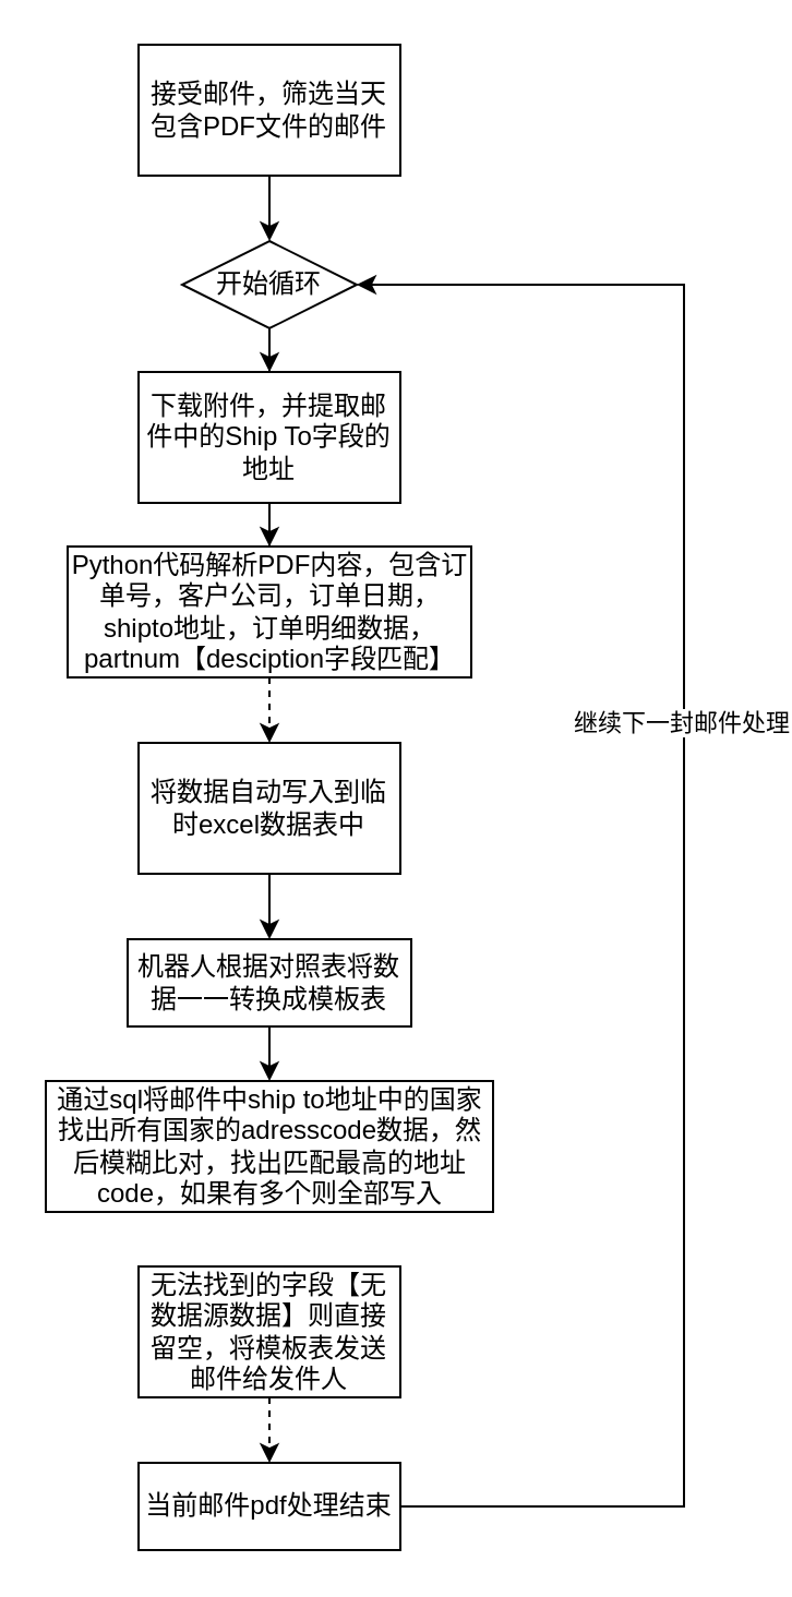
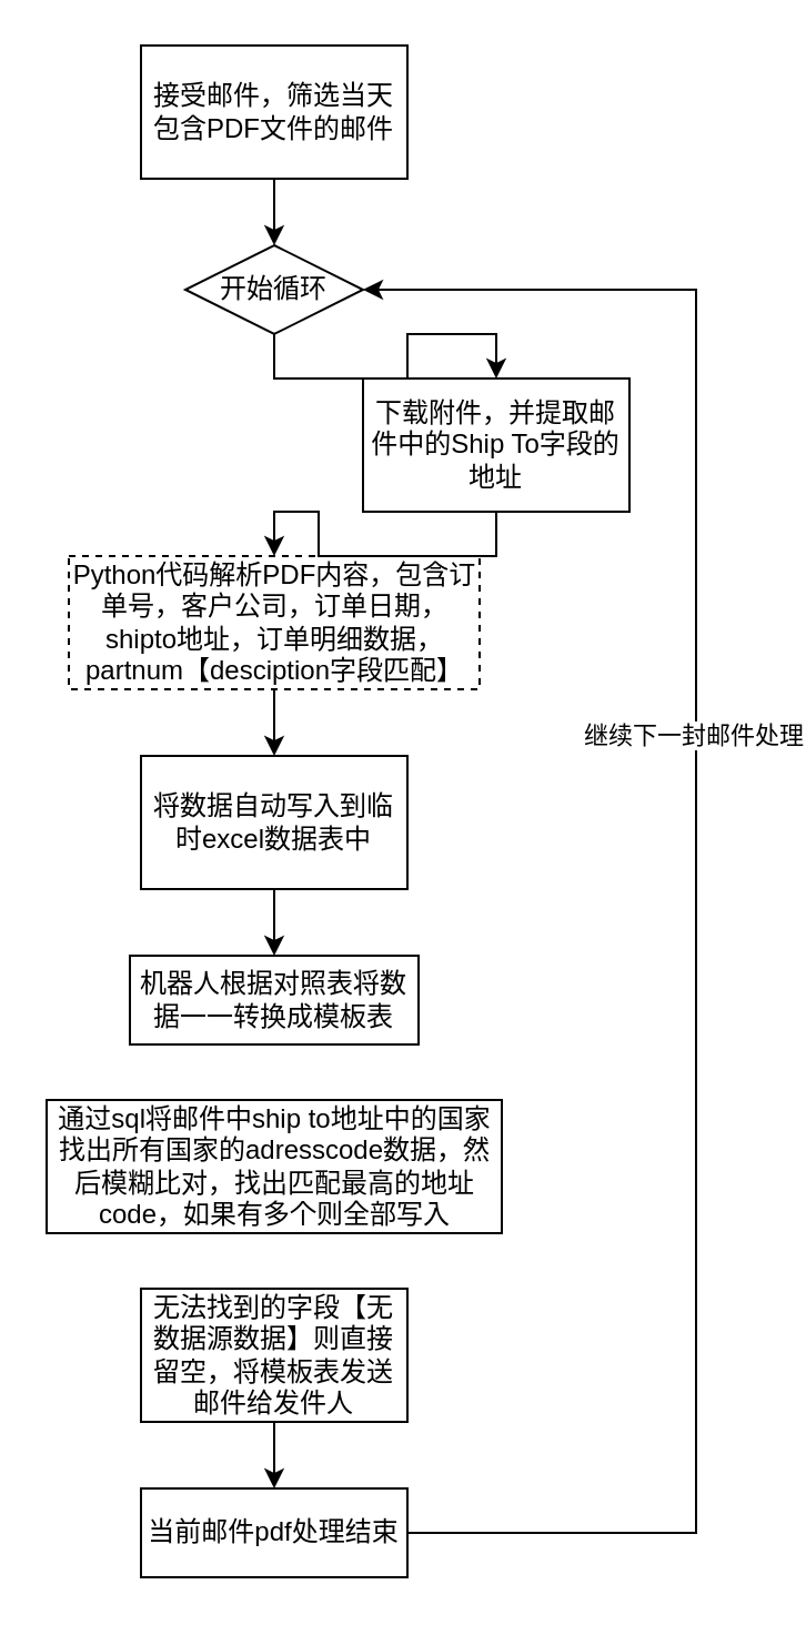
- <mxCell id="4" value="下载附件，并提取邮件中的Ship To字段的地址" style="rounded=0;whiteSpace=wrap;html=1;" vertex="1" parent="1"><mxGeometry x="63" y="170" width="120" height="60" as="geometry" /></mxCell>
+ <mxCell id="4" value="下载附件，并提取邮件中的Ship To字段的地址" style="rounded=0;whiteSpace=wrap;html=1;" vertex="1" parent="1"><mxGeometry x="163" y="170" width="120" height="60" as="geometry" /></mxCell>
- <mxCell id="6" value="Python代码解析PDF内容，包含订单号，客户公司，订单日期，shipto地址，订单明细数据，partnum【desciption字段匹配】" style="rounded=0;whiteSpace=wrap;html=1;" vertex="1" parent="1"><mxGeometry x="30.5" y="250" width="185" height="60" as="geometry" /></mxCell>
+ <mxCell id="6" value="Python代码解析PDF内容，包含订单号，客户公司，订单日期，shipto地址，订单明细数据，partnum【desciption字段匹配】" style="rounded=0;whiteSpace=wrap;html=1;dashed=1;" vertex="1" parent="1"><mxGeometry x="30.5" y="250" width="185" height="60" as="geometry" /></mxCell>
- <mxCell id="5" style="edgeStyle=orthogonalEdgeStyle;rounded=0;orthogonalLoop=1;jettySize=auto;html=1;exitX=0.5;exitY=1;exitDx=0;exitDy=0;entryX=0.5;entryY=0;entryDx=0;entryDy=0;dashed=1;" edge="1" parent="1" source="6" target="11"><mxGeometry relative="1" as="geometry" /></mxCell>
+ <mxCell id="5" style="edgeStyle=orthogonalEdgeStyle;rounded=0;orthogonalLoop=1;jettySize=auto;html=1;exitX=0.5;exitY=1;exitDx=0;exitDy=0;entryX=0.5;entryY=0;entryDx=0;entryDy=0;" edge="1" parent="1" source="6" target="11"><mxGeometry relative="1" as="geometry" /></mxCell>
- <mxCell id="12" style="edgeStyle=orthogonalEdgeStyle;rounded=0;orthogonalLoop=1;jettySize=auto;html=1;exitX=0.5;exitY=1;exitDx=0;exitDy=0;entryX=0.5;entryY=0;entryDx=0;entryDy=0;" edge="1" parent="1" source="13" target="14"><mxGeometry relative="1" as="geometry" /></mxCell>
- <mxCell id="15" style="edgeStyle=orthogonalEdgeStyle;rounded=0;orthogonalLoop=1;jettySize=auto;html=1;exitX=0.5;exitY=1;exitDx=0;exitDy=0;entryX=0.5;entryY=0;entryDx=0;entryDy=0;dashed=1;" edge="1" parent="1" source="16" target="19"><mxGeometry relative="1" as="geometry" /></mxCell>
+ <mxCell id="15" style="edgeStyle=orthogonalEdgeStyle;rounded=0;orthogonalLoop=1;jettySize=auto;html=1;exitX=0.5;exitY=1;exitDx=0;exitDy=0;entryX=0.5;entryY=0;entryDx=0;entryDy=0;" edge="1" parent="1" source="16" target="19"><mxGeometry relative="1" as="geometry" /></mxCell>
